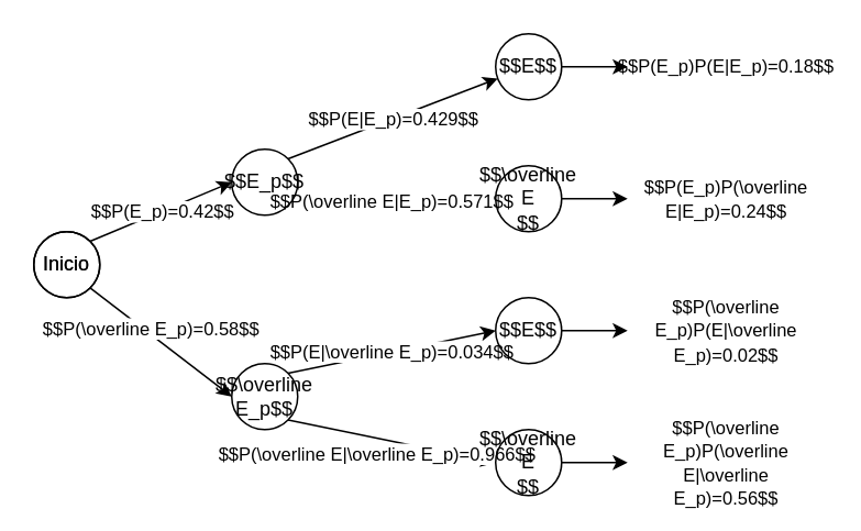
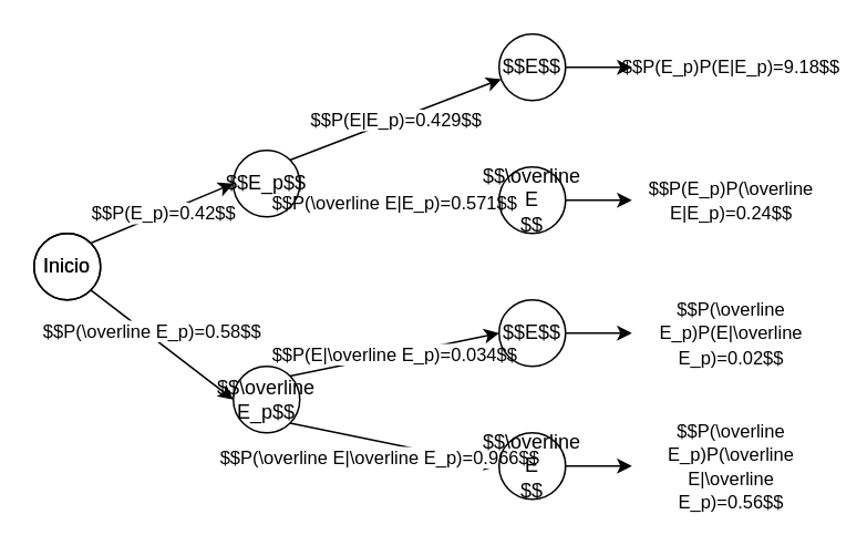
- <mxCell id="20" value="&lt;span style=&quot;font-size: 11px&quot;&gt;$$P(E_p)P(E|E_p)=0.18$$&lt;/span&gt;" style="whiteSpace=wrap;html=1;strokeColor=none;labelBackgroundColor=none;fillColor=none;" parent="1" vertex="1"><mxGeometry x="380" y="20" width="120" height="40" as="geometry" /></mxCell>
+ <mxCell id="20" value="&lt;span style=&quot;font-size: 11px&quot;&gt;$$P(E_p)P(E|E_p)=9.18$$&lt;/span&gt;" style="whiteSpace=wrap;html=1;strokeColor=none;labelBackgroundColor=none;fillColor=none;" parent="1" vertex="1"><mxGeometry x="380" y="20" width="120" height="40" as="geometry" /></mxCell>
